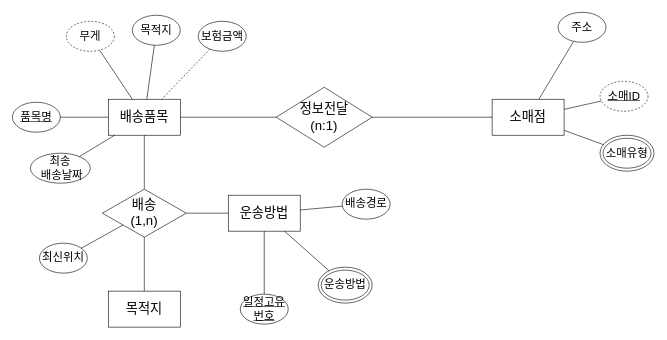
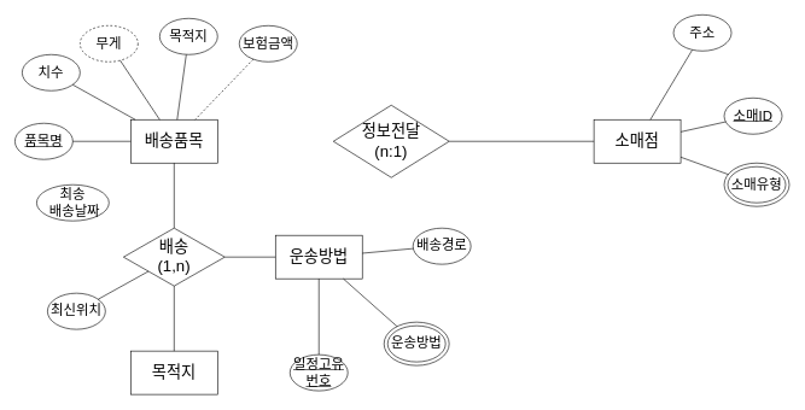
+ <mxCell id="23" value="치수" style="ellipse;whiteSpace=wrap;html=1;strokeWidth=1;fontSize=19;" vertex="1" parent="22"><mxGeometry width="80" height="50" as="geometry" /></mxCell>
+ <mxCell id="24" value="" style="endArrow=none;html=1;rounded=0;fontSize=28;" edge="1" parent="22" source="23" target="2"><mxGeometry width="50" height="50" relative="1" as="geometry"><mxPoint x="367" y="123" as="sourcePoint" /><mxPoint x="360" y="150" as="targetPoint" /></mxGeometry></mxCell>
- <mxCell id="3" value="소매ID" style="ellipse;whiteSpace=wrap;html=1;strokeWidth=1;fontSize=19;fontStyle=4;dashed=1;" vertex="1" parent="1"><mxGeometry x="1000" y="135" width="80" height="50" as="geometry" /></mxCell>
+ <mxCell id="3" value="소매ID" style="ellipse;whiteSpace=wrap;html=1;strokeWidth=1;fontSize=19;fontStyle=4" vertex="1" parent="1"><mxGeometry x="1000" y="135" width="80" height="50" as="geometry" /></mxCell>
- <mxCell id="17" value="" style="endArrow=none;html=1;rounded=0;fontSize=22;" edge="1" parent="1" source="2" target="16"><mxGeometry width="50" height="50" relative="1" as="geometry"><mxPoint x="520" y="245" as="sourcePoint" /><mxPoint x="570" y="195" as="targetPoint" /></mxGeometry></mxCell>
- <mxCell id="31" value="" style="endArrow=none;html=1;rounded=0;fontSize=28;" edge="1" parent="1" source="30" target="2"><mxGeometry width="50" height="50" relative="1" as="geometry"><mxPoint x="273.209" y="163.936" as="sourcePoint" /><mxPoint x="380" y="209.5" as="targetPoint" /></mxGeometry></mxCell>
